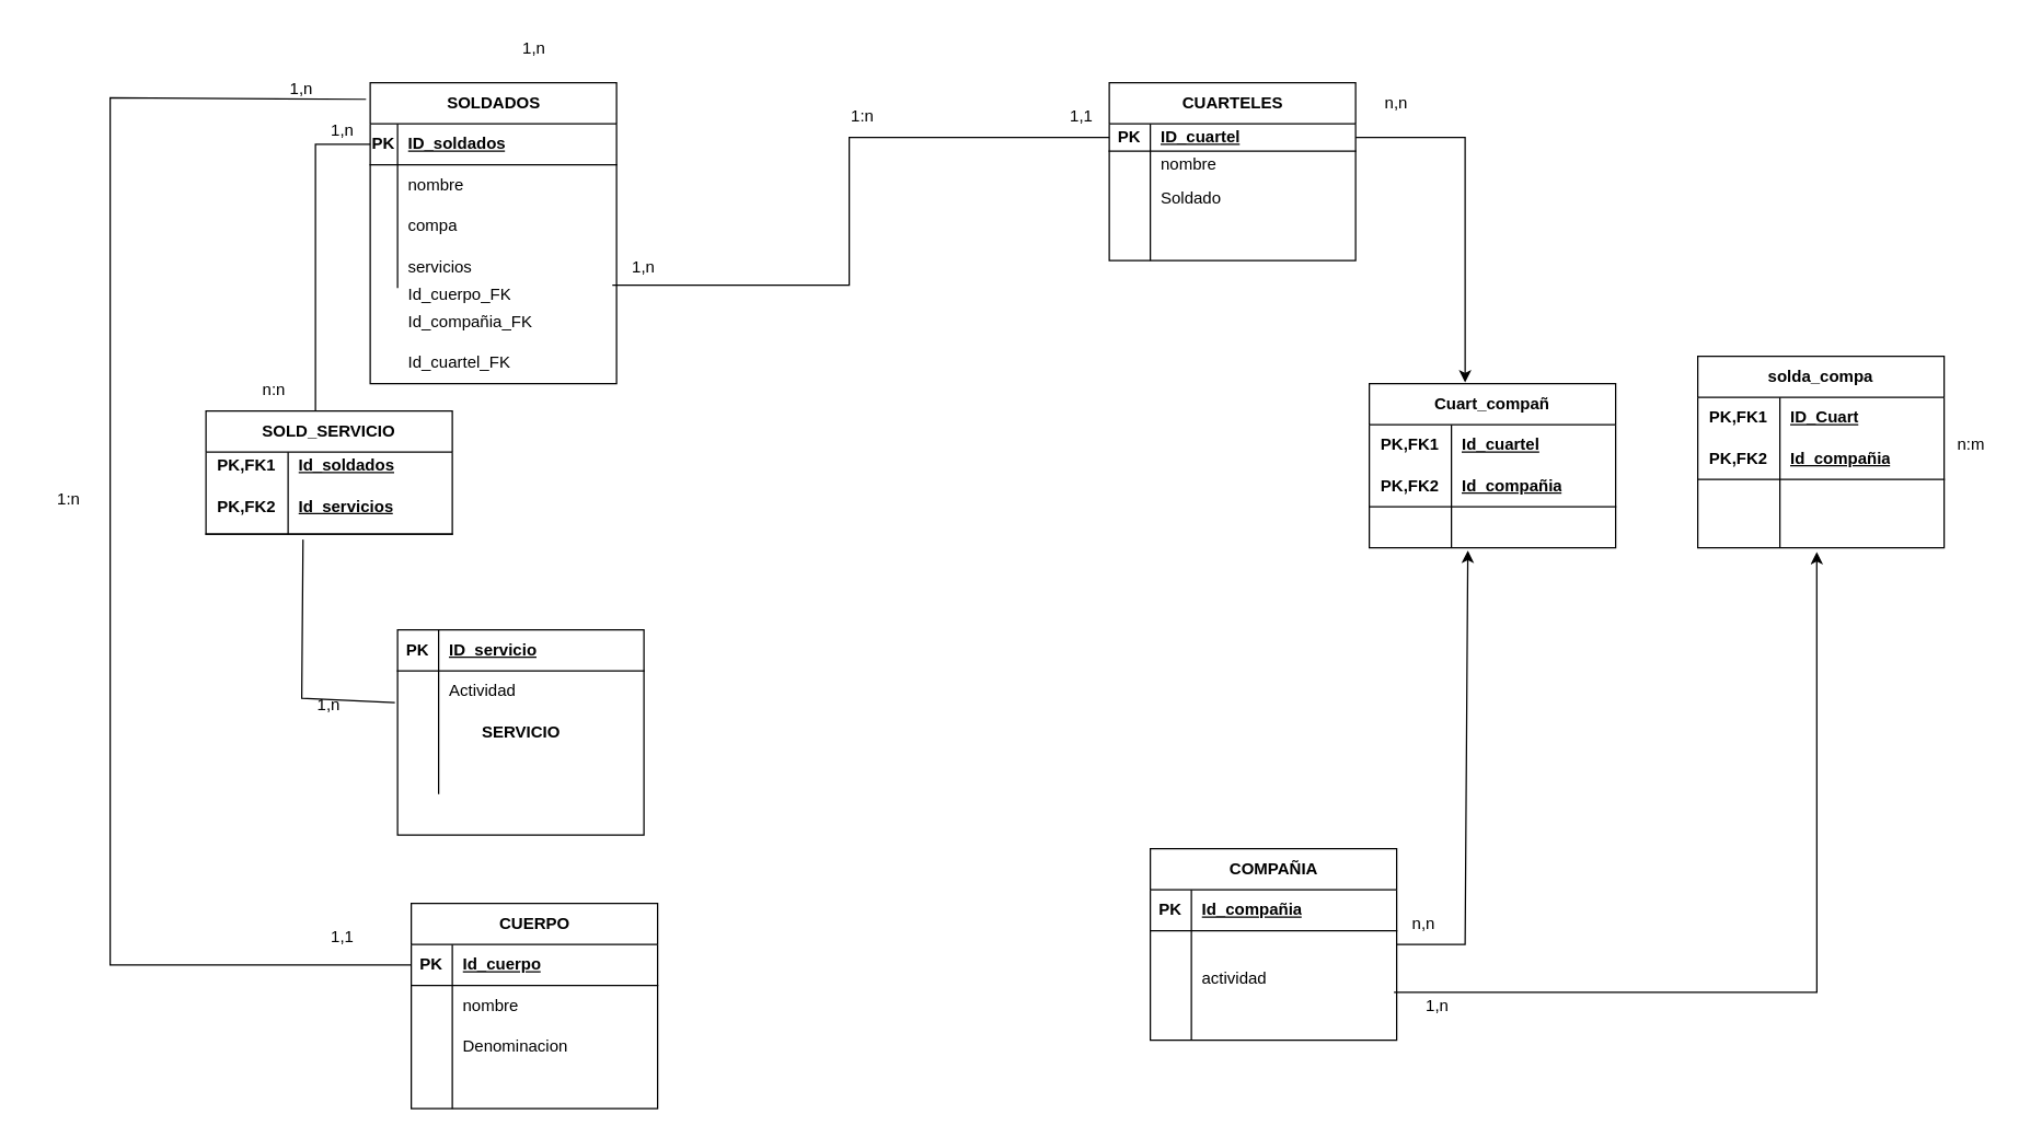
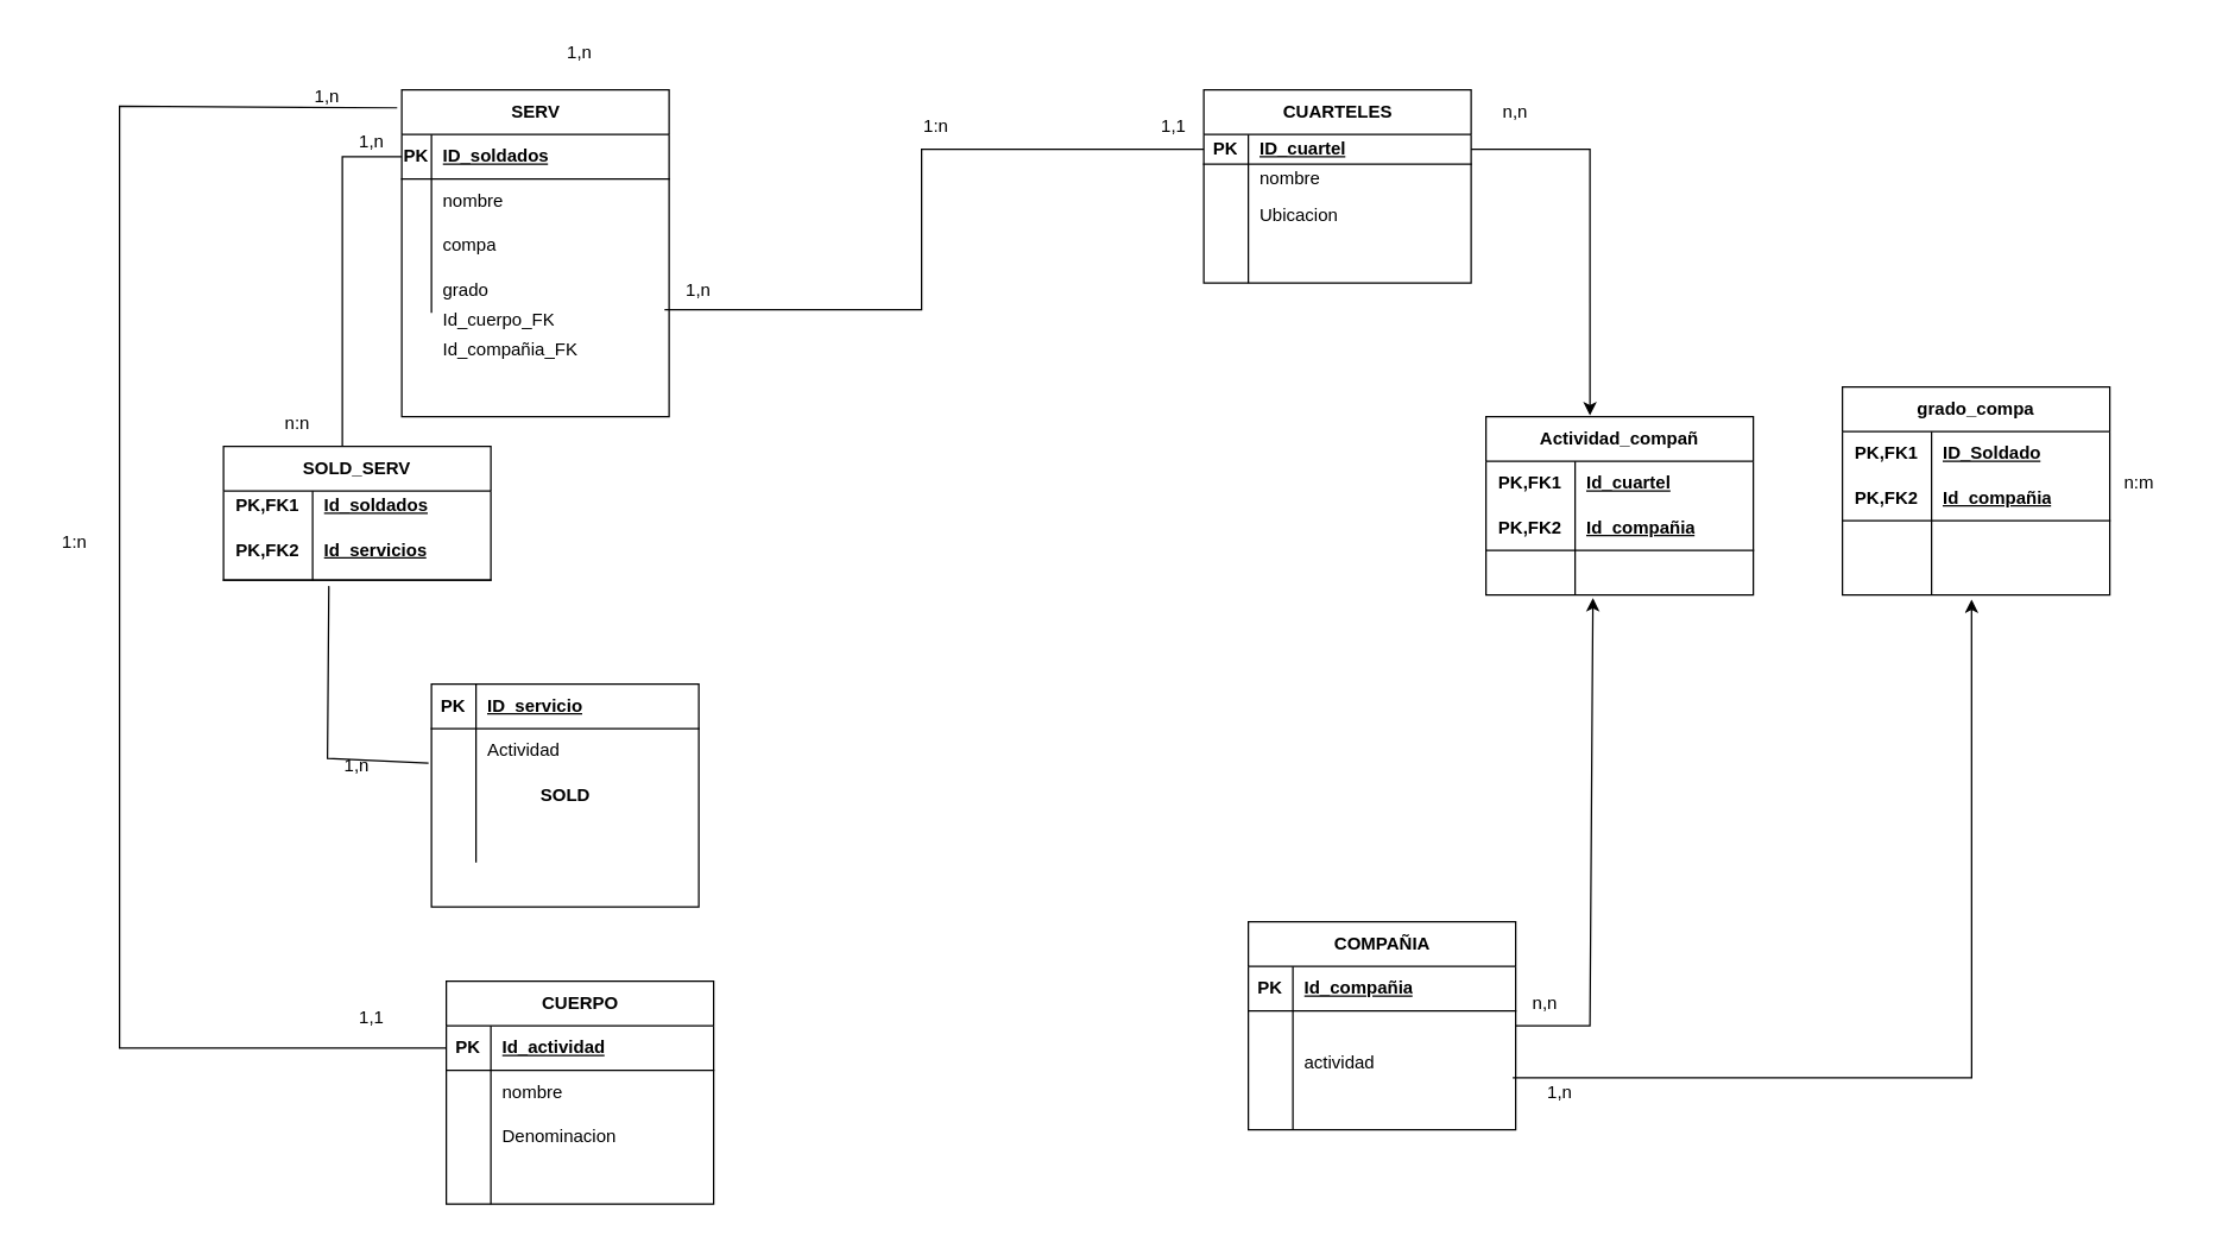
- <mxCell id="2" value="&lt;font style=&quot;vertical-align: inherit;&quot;&gt;&lt;font style=&quot;vertical-align: inherit;&quot;&gt;SOLDADOS&lt;/font&gt;&lt;/font&gt;" style="shape=table;startSize=30;container=1;collapsible=1;childLayout=tableLayout;fixedRows=1;rowLines=0;fontStyle=1;align=center;resizeLast=1;html=1;" vertex="1" parent="1"><mxGeometry x="270" y="60" width="180" height="220" as="geometry" /></mxCell>
+ <mxCell id="2" value="&lt;font style=&quot;vertical-align: inherit;&quot;&gt;&lt;font style=&quot;vertical-align: inherit;&quot;&gt;SERV&lt;/font&gt;&lt;/font&gt;" style="shape=table;startSize=30;container=1;collapsible=1;childLayout=tableLayout;fixedRows=1;rowLines=0;fontStyle=1;align=center;resizeLast=1;html=1;" vertex="1" parent="1"><mxGeometry x="270" y="60" width="180" height="220" as="geometry" /></mxCell>
- <mxCell id="24" value="&lt;font style=&quot;vertical-align: inherit;&quot;&gt;&lt;font style=&quot;vertical-align: inherit;&quot;&gt;&lt;font style=&quot;vertical-align: inherit;&quot;&gt;&lt;font style=&quot;vertical-align: inherit;&quot;&gt;Soldado&lt;/font&gt;&lt;/font&gt;&lt;/font&gt;&lt;/font&gt;" style="shape=partialRectangle;connectable=0;fillColor=none;top=0;left=0;bottom=0;right=0;align=left;spacingLeft=6;overflow=hidden;whiteSpace=wrap;html=1;" vertex="1" parent="22"><mxGeometry x="30" width="150" height="30" as="geometry"><mxRectangle width="150" height="30" as="alternateBounds" /></mxGeometry></mxCell>
+ <mxCell id="24" value="&lt;font style=&quot;vertical-align: inherit;&quot;&gt;&lt;font style=&quot;vertical-align: inherit;&quot;&gt;&lt;font style=&quot;vertical-align: inherit;&quot;&gt;&lt;font style=&quot;vertical-align: inherit;&quot;&gt;Ubicacion&lt;/font&gt;&lt;/font&gt;&lt;/font&gt;&lt;/font&gt;" style="shape=partialRectangle;connectable=0;fillColor=none;top=0;left=0;bottom=0;right=0;align=left;spacingLeft=6;overflow=hidden;whiteSpace=wrap;html=1;" vertex="1" parent="22"><mxGeometry x="30" width="150" height="30" as="geometry"><mxRectangle width="150" height="30" as="alternateBounds" /></mxGeometry></mxCell>
- <mxCell id="14" value="&lt;font style=&quot;vertical-align: inherit;&quot;&gt;&lt;font style=&quot;vertical-align: inherit;&quot;&gt;servicios&lt;/font&gt;&lt;/font&gt;" style="shape=partialRectangle;connectable=0;fillColor=none;top=0;left=0;bottom=0;right=0;align=left;spacingLeft=6;overflow=hidden;whiteSpace=wrap;html=1;" vertex="1" parent="12"><mxGeometry x="20" width="160" height="30" as="geometry"><mxRectangle width="160" height="30" as="alternateBounds" /></mxGeometry></mxCell>
+ <mxCell id="14" value="&lt;font style=&quot;vertical-align: inherit;&quot;&gt;&lt;font style=&quot;vertical-align: inherit;&quot;&gt;grado&lt;/font&gt;&lt;/font&gt;" style="shape=partialRectangle;connectable=0;fillColor=none;top=0;left=0;bottom=0;right=0;align=left;spacingLeft=6;overflow=hidden;whiteSpace=wrap;html=1;" vertex="1" parent="12"><mxGeometry x="20" width="160" height="30" as="geometry"><mxRectangle width="160" height="30" as="alternateBounds" /></mxGeometry></mxCell>
- <mxCell id="107" value="&lt;font style=&quot;vertical-align: inherit;&quot;&gt;&lt;font style=&quot;vertical-align: inherit;&quot;&gt;Id_cuartel_FK&lt;/font&gt;&lt;/font&gt;" style="shape=partialRectangle;connectable=0;fillColor=none;top=0;left=0;bottom=0;right=0;align=left;spacingLeft=6;overflow=hidden;whiteSpace=wrap;html=1;" vertex="1" parent="1"><mxGeometry x="290" y="250" width="160" height="30" as="geometry"><mxRectangle width="160" height="30" as="alternateBounds" /></mxGeometry></mxCell>
- <mxCell id="108" value="solda_compa" style="shape=table;startSize=30;container=1;collapsible=1;childLayout=tableLayout;fixedRows=1;rowLines=0;fontStyle=1;align=center;resizeLast=1;html=1;whiteSpace=wrap;" vertex="1" parent="1"><mxGeometry x="1240" y="260" width="180" height="140" as="geometry" /></mxCell>
+ <mxCell id="108" value="grado_compa" style="shape=table;startSize=30;container=1;collapsible=1;childLayout=tableLayout;fixedRows=1;rowLines=0;fontStyle=1;align=center;resizeLast=1;html=1;whiteSpace=wrap;" vertex="1" parent="1"><mxGeometry x="1240" y="260" width="180" height="140" as="geometry" /></mxCell>
- <mxCell id="76" value="&lt;font style=&quot;vertical-align: inherit;&quot;&gt;&lt;font style=&quot;vertical-align: inherit;&quot;&gt;Cuart_compañ&lt;/font&gt;&lt;/font&gt;" style="shape=table;startSize=30;container=1;collapsible=1;childLayout=tableLayout;fixedRows=1;rowLines=0;fontStyle=1;align=center;resizeLast=1;html=1;whiteSpace=wrap;" vertex="1" parent="1"><mxGeometry x="1000" y="280" width="180" height="120" as="geometry" /></mxCell>
+ <mxCell id="76" value="&lt;font style=&quot;vertical-align: inherit;&quot;&gt;&lt;font style=&quot;vertical-align: inherit;&quot;&gt;Actividad_compañ&lt;/font&gt;&lt;/font&gt;" style="shape=table;startSize=30;container=1;collapsible=1;childLayout=tableLayout;fixedRows=1;rowLines=0;fontStyle=1;align=center;resizeLast=1;html=1;whiteSpace=wrap;" vertex="1" parent="1"><mxGeometry x="1000" y="280" width="180" height="120" as="geometry" /></mxCell>
- <mxCell id="111" value="ID_Cuart" style="shape=partialRectangle;connectable=0;fillColor=none;top=0;left=0;bottom=0;right=0;align=left;spacingLeft=6;fontStyle=5;overflow=hidden;html=1;whiteSpace=wrap;" vertex="1" parent="109"><mxGeometry x="60" width="120" height="30" as="geometry"><mxRectangle width="120" height="30" as="alternateBounds" /></mxGeometry></mxCell>
+ <mxCell id="111" value="ID_Soldado" style="shape=partialRectangle;connectable=0;fillColor=none;top=0;left=0;bottom=0;right=0;align=left;spacingLeft=6;fontStyle=5;overflow=hidden;html=1;whiteSpace=wrap;" vertex="1" parent="109"><mxGeometry x="60" width="120" height="30" as="geometry"><mxRectangle width="120" height="30" as="alternateBounds" /></mxGeometry></mxCell>
- <mxCell id="54" value="&lt;font style=&quot;vertical-align: inherit;&quot;&gt;&lt;font style=&quot;vertical-align: inherit;&quot;&gt;&lt;font style=&quot;vertical-align: inherit;&quot;&gt;&lt;font style=&quot;vertical-align: inherit;&quot;&gt;SOLD_SERVICIO&lt;/font&gt;&lt;/font&gt;&lt;/font&gt;&lt;/font&gt;" style="shape=table;startSize=30;container=1;collapsible=1;childLayout=tableLayout;fixedRows=1;rowLines=0;fontStyle=1;align=center;resizeLast=1;html=1;whiteSpace=wrap;" vertex="1" parent="1"><mxGeometry x="150" y="300" width="180" height="90" as="geometry" /></mxCell>
+ <mxCell id="54" value="&lt;font style=&quot;vertical-align: inherit;&quot;&gt;&lt;font style=&quot;vertical-align: inherit;&quot;&gt;&lt;font style=&quot;vertical-align: inherit;&quot;&gt;&lt;font style=&quot;vertical-align: inherit;&quot;&gt;SOLD_SERV&lt;/font&gt;&lt;/font&gt;&lt;/font&gt;&lt;/font&gt;" style="shape=table;startSize=30;container=1;collapsible=1;childLayout=tableLayout;fixedRows=1;rowLines=0;fontStyle=1;align=center;resizeLast=1;html=1;whiteSpace=wrap;" vertex="1" parent="1"><mxGeometry x="150" y="300" width="180" height="90" as="geometry" /></mxCell>
- <mxCell id="61" value="&lt;font style=&quot;vertical-align: inherit;&quot;&gt;&lt;font style=&quot;vertical-align: inherit;&quot;&gt;SERVICIO&lt;/font&gt;&lt;/font&gt;" style="shape=table;startSize=0;container=1;collapsible=1;childLayout=tableLayout;fixedRows=1;rowLines=0;fontStyle=1;align=center;resizeLast=1;html=1;" vertex="1" parent="1"><mxGeometry x="290" y="460" width="180" height="150" as="geometry" /></mxCell>
+ <mxCell id="61" value="&lt;font style=&quot;vertical-align: inherit;&quot;&gt;&lt;font style=&quot;vertical-align: inherit;&quot;&gt;SOLD&lt;/font&gt;&lt;/font&gt;" style="shape=table;startSize=0;container=1;collapsible=1;childLayout=tableLayout;fixedRows=1;rowLines=0;fontStyle=1;align=center;resizeLast=1;html=1;" vertex="1" parent="1"><mxGeometry x="290" y="460" width="180" height="150" as="geometry" /></mxCell>
- <mxCell id="44" value="&lt;font style=&quot;vertical-align: inherit;&quot;&gt;&lt;font style=&quot;vertical-align: inherit;&quot;&gt;&lt;font style=&quot;vertical-align: inherit;&quot;&gt;&lt;font style=&quot;vertical-align: inherit;&quot;&gt;Id_cuerpo&lt;/font&gt;&lt;/font&gt;&lt;/font&gt;&lt;/font&gt;" style="shape=partialRectangle;connectable=0;fillColor=none;top=0;left=0;bottom=0;right=0;align=left;spacingLeft=6;fontStyle=5;overflow=hidden;whiteSpace=wrap;html=1;" vertex="1" parent="42"><mxGeometry x="30" width="150" height="30" as="geometry"><mxRectangle width="150" height="30" as="alternateBounds" /></mxGeometry></mxCell>
+ <mxCell id="44" value="&lt;font style=&quot;vertical-align: inherit;&quot;&gt;&lt;font style=&quot;vertical-align: inherit;&quot;&gt;&lt;font style=&quot;vertical-align: inherit;&quot;&gt;&lt;font style=&quot;vertical-align: inherit;&quot;&gt;Id_actividad&lt;/font&gt;&lt;/font&gt;&lt;/font&gt;&lt;/font&gt;" style="shape=partialRectangle;connectable=0;fillColor=none;top=0;left=0;bottom=0;right=0;align=left;spacingLeft=6;fontStyle=5;overflow=hidden;whiteSpace=wrap;html=1;" vertex="1" parent="42"><mxGeometry x="30" width="150" height="30" as="geometry"><mxRectangle width="150" height="30" as="alternateBounds" /></mxGeometry></mxCell>
